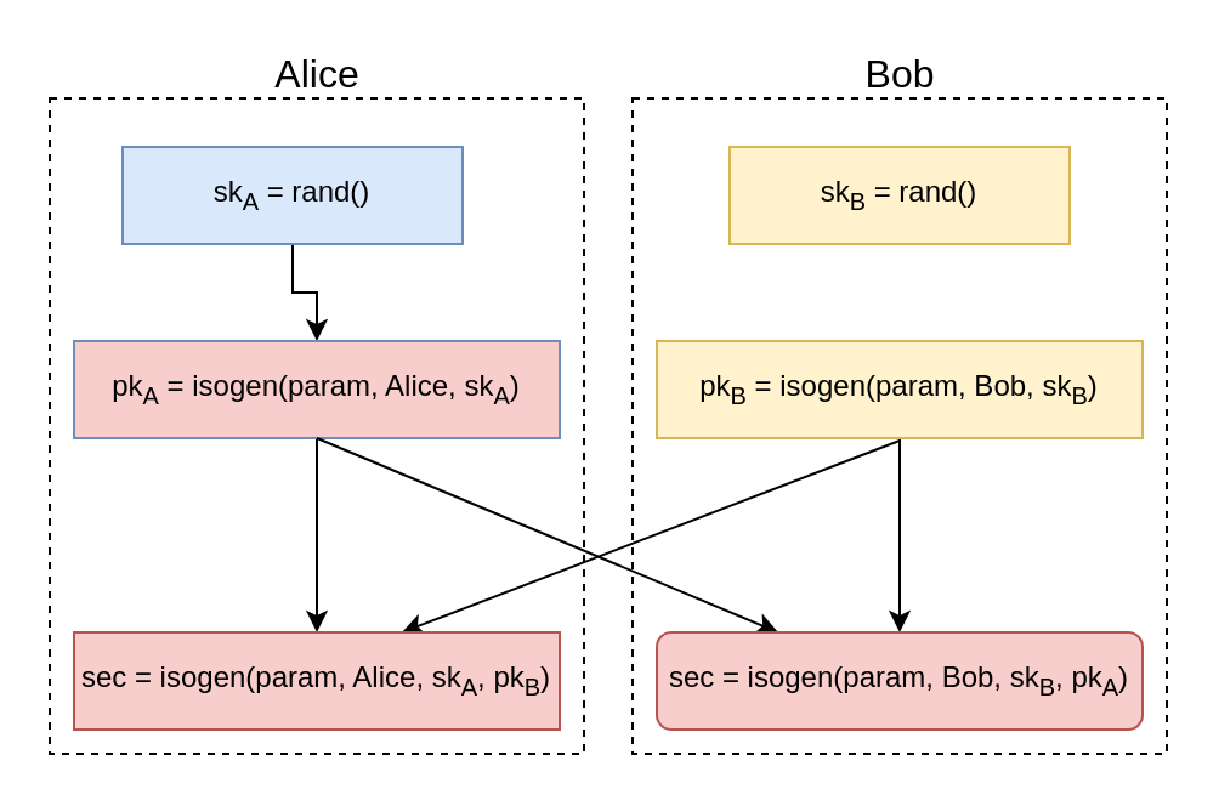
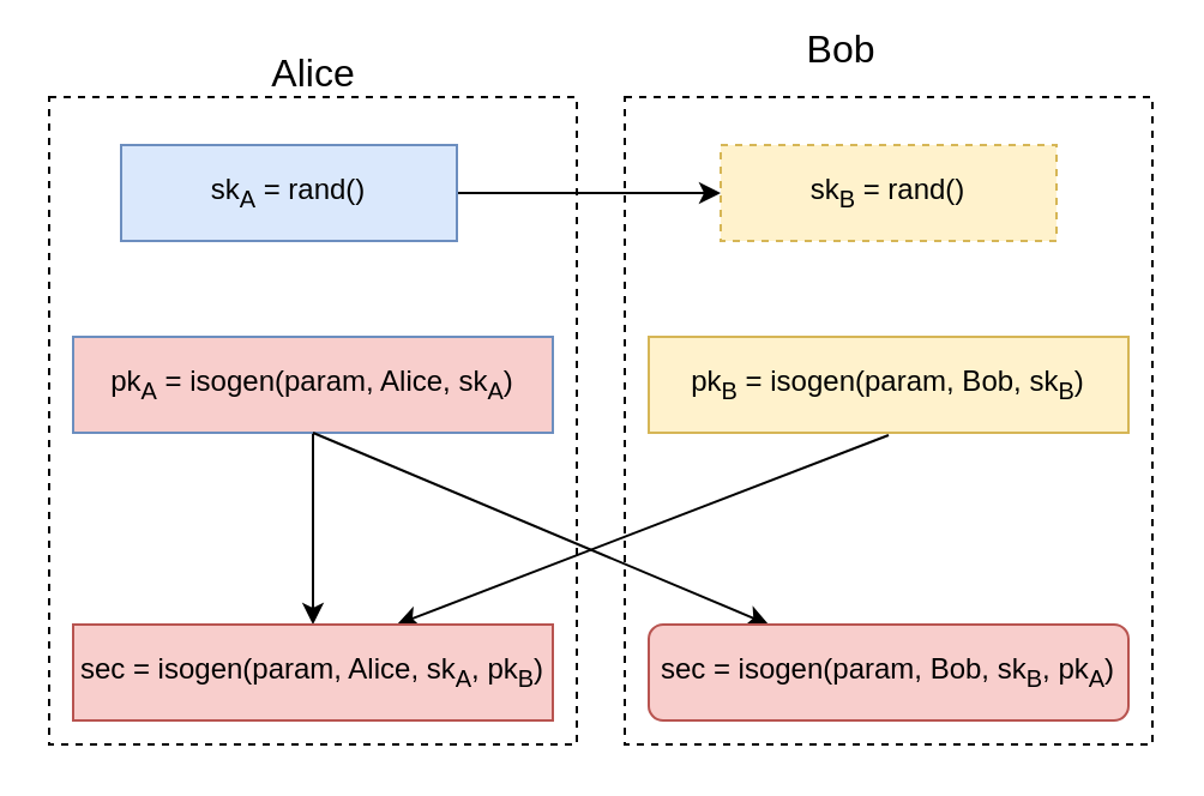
- <mxCell id="17" value="Bob" style="text;html=1;align=center;verticalAlign=middle;resizable=0;points=[];autosize=1;fontSize=16;" parent="1" vertex="1"><mxGeometry x="350" y="20" width="40" height="20" as="geometry" /></mxCell>
+ <mxCell id="17" value="Bob" style="text;html=1;align=center;verticalAlign=middle;resizable=0;points=[];autosize=1;fontSize=16;" parent="1" vertex="1"><mxGeometry x="330" y="10" width="40" height="20" as="geometry" /></mxCell>
- <mxCell id="8" value="sk&lt;sub&gt;B&lt;/sub&gt; = rand()" style="rounded=0;whiteSpace=wrap;html=1;fillColor=#fff2cc;strokeColor=#d6b656;" parent="1" vertex="1"><mxGeometry x="300" y="60" width="140" height="40" as="geometry" /></mxCell>
+ <mxCell id="8" value="sk&lt;sub&gt;B&lt;/sub&gt; = rand()" style="rounded=0;whiteSpace=wrap;html=1;fillColor=#fff2cc;strokeColor=#d6b656;dashed=1;" parent="1" vertex="1"><mxGeometry x="300" y="60" width="140" height="40" as="geometry" /></mxCell>
- <mxCell id="4" style="edgeStyle=orthogonalEdgeStyle;rounded=0;orthogonalLoop=1;jettySize=auto;html=1;" parent="1" source="5" target="7" edge="1"><mxGeometry relative="1" as="geometry" /></mxCell>
+ <mxCell id="4" style="edgeStyle=orthogonalEdgeStyle;rounded=0;orthogonalLoop=1;jettySize=auto;html=1;" parent="1" source="5" target="8" edge="1"><mxGeometry relative="1" as="geometry" /></mxCell>
- <mxCell id="9" style="edgeStyle=orthogonalEdgeStyle;rounded=0;orthogonalLoop=1;jettySize=auto;html=1;entryX=0.5;entryY=0;entryDx=0;entryDy=0;" parent="1" source="10" target="14" edge="1"><mxGeometry relative="1" as="geometry" /></mxCell>
